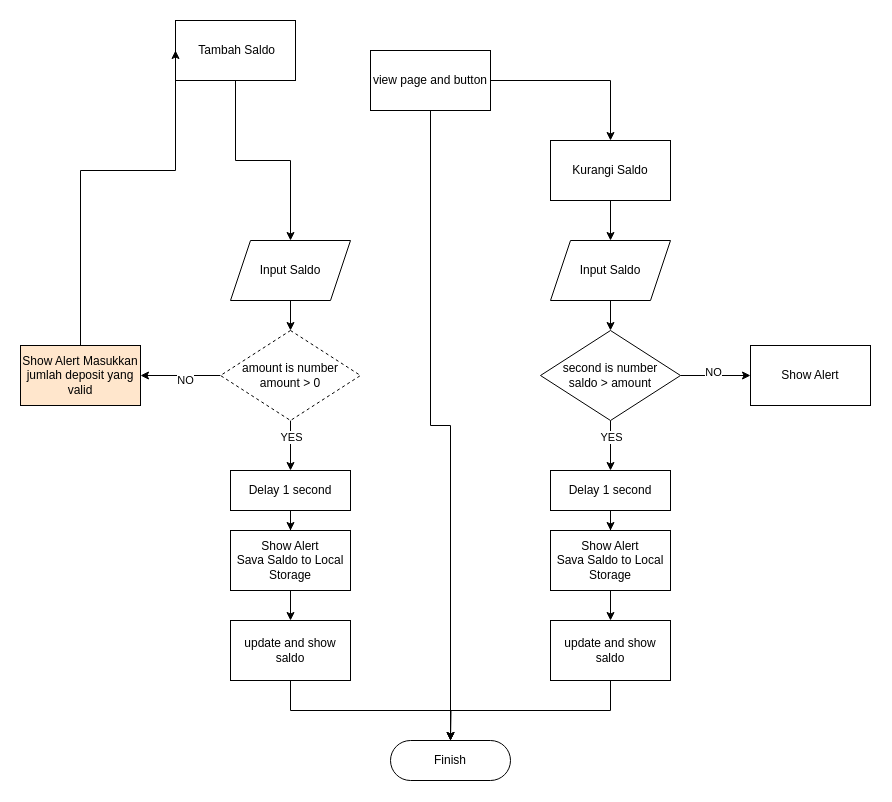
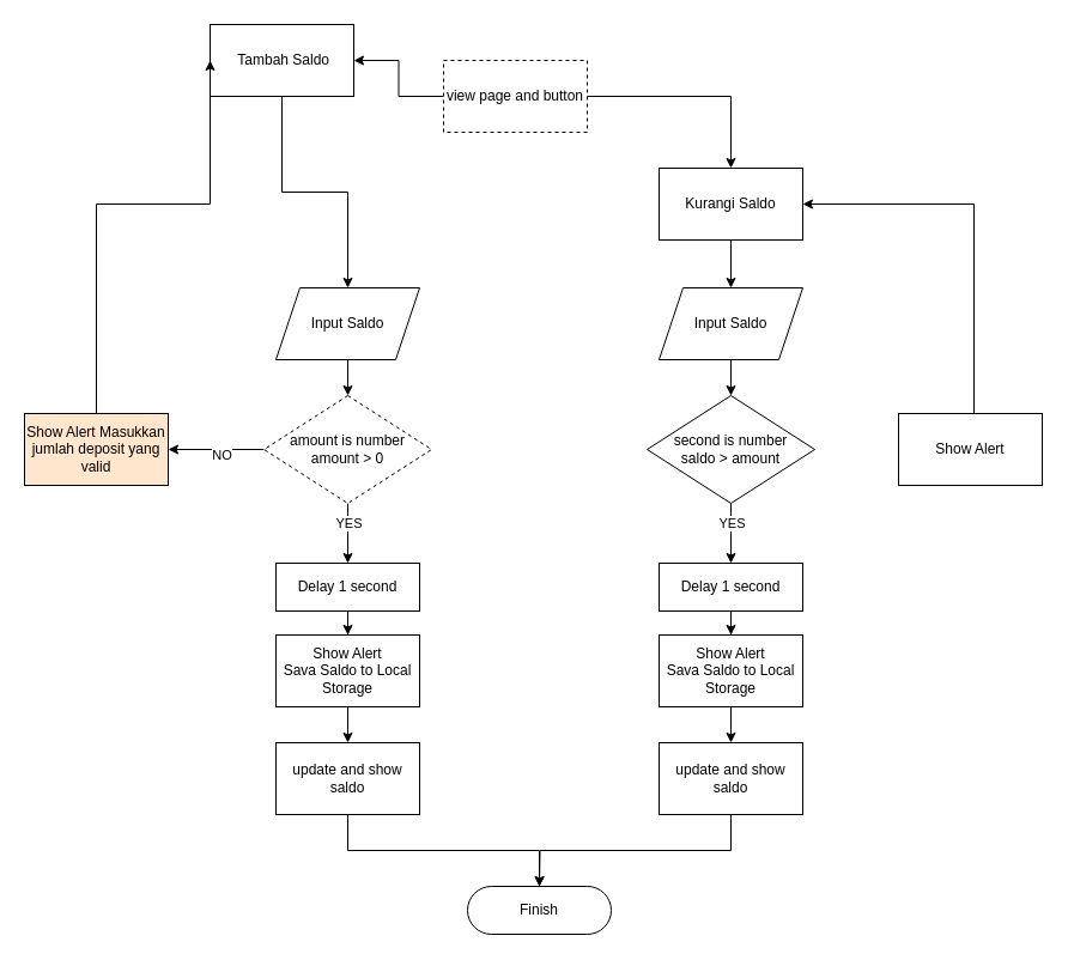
- <mxCell id="4" value="view page and button" style="rounded=0;whiteSpace=wrap;html=1;" vertex="1" parent="1"><mxGeometry x="370" y="50" width="120" height="60" as="geometry" /></mxCell>
+ <mxCell id="4" value="view page and button" style="rounded=0;whiteSpace=wrap;html=1;dashed=1;" vertex="1" parent="1"><mxGeometry x="370" y="50" width="120" height="60" as="geometry" /></mxCell>
+ <mxCell id="35" style="edgeStyle=orthogonalEdgeStyle;rounded=0;orthogonalLoop=1;jettySize=auto;html=1;entryX=1;entryY=0.5;entryDx=0;entryDy=0;exitX=0.5;exitY=0;exitDx=0;exitDy=0;" edge="1" parent="1" source="36" target="24"><mxGeometry relative="1" as="geometry"><Array as="points"><mxPoint x="813" y="350" /><mxPoint x="813" y="170" /></Array><mxPoint x="813" y="345" as="sourcePoint" /></mxGeometry></mxCell>
- <mxCell id="29" value="" style="edgeStyle=orthogonalEdgeStyle;rounded=0;orthogonalLoop=1;jettySize=auto;html=1;entryX=0;entryY=0.5;entryDx=0;entryDy=0;" edge="1" parent="1" source="32" target="36"><mxGeometry relative="1" as="geometry"><mxPoint x="753" y="375" as="targetPoint" /></mxGeometry></mxCell>
- <mxCell id="30" value="No" style="edgeLabel;html=1;align=center;verticalAlign=middle;resizable=0;points=[];" vertex="1" connectable="0" parent="29"><mxGeometry x="-0.071" y="5" relative="1" as="geometry"><mxPoint as="offset" /></mxGeometry></mxCell>
- <mxCell id="31" value="NO" style="edgeLabel;html=1;align=center;verticalAlign=middle;resizable=0;points=[];" vertex="1" connectable="0" parent="29"><mxGeometry x="-0.099" y="4" relative="1" as="geometry"><mxPoint as="offset" /></mxGeometry></mxCell>
- <mxCell id="2" value="" style="edgeStyle=orthogonalEdgeStyle;rounded=0;orthogonalLoop=1;jettySize=auto;html=1;" edge="1" parent="1" source="4" target="41"><mxGeometry relative="1" as="geometry" /></mxCell>
+ <mxCell id="2" value="" style="edgeStyle=orthogonalEdgeStyle;rounded=0;orthogonalLoop=1;jettySize=auto;html=1;" edge="1" parent="1" source="4" target="6"><mxGeometry relative="1" as="geometry" /></mxCell>
